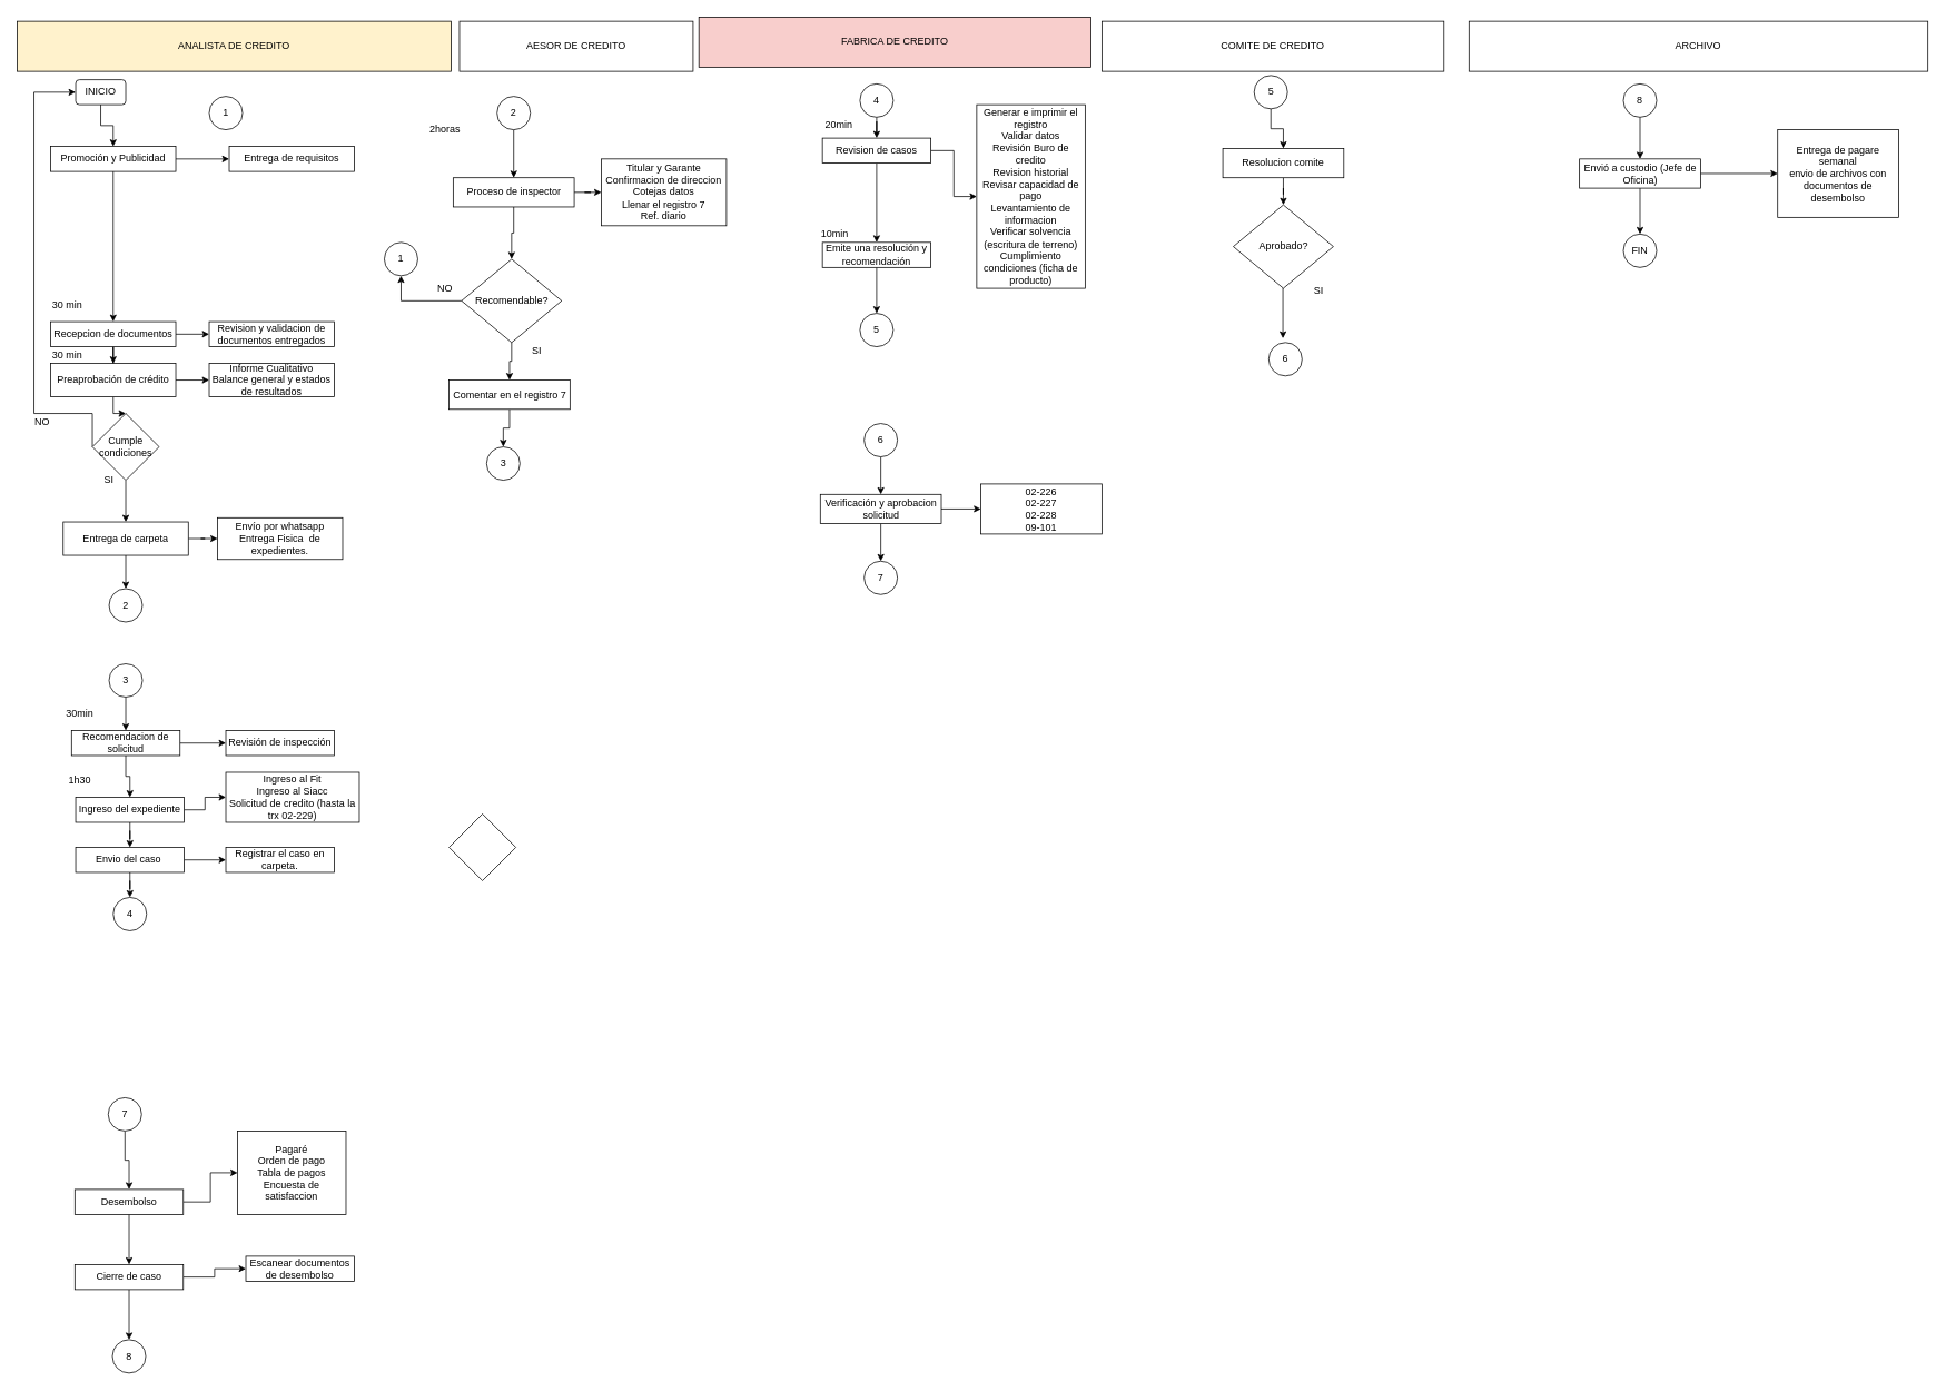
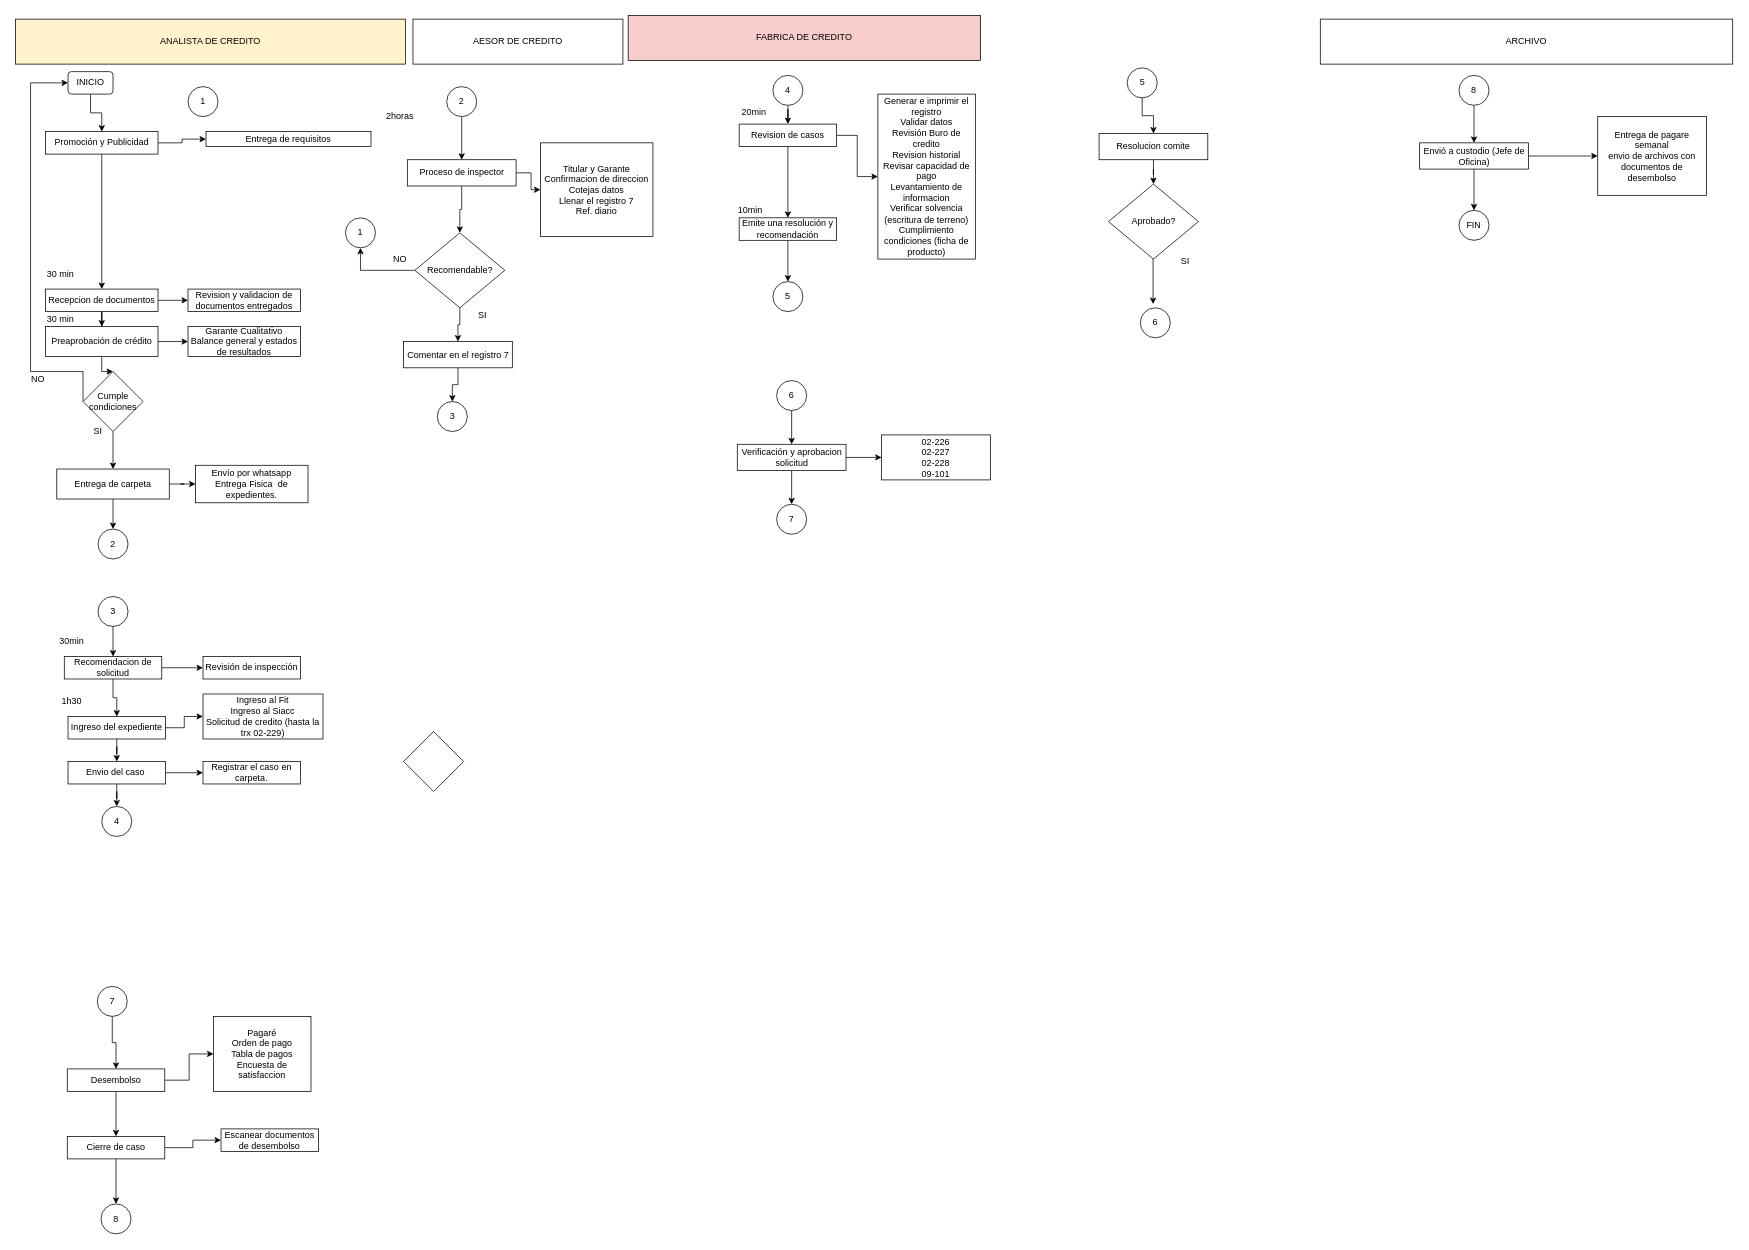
- <mxCell id="62" value="COMITE DE CREDITO" style="rounded=0;whiteSpace=wrap;html=1;" vertex="1" parent="1"><mxGeometry x="1320" width="410" height="60" as="geometry" y="25" /></mxCell>
- <mxCell id="8" value="Entrega de requisitos" style="rounded=0;whiteSpace=wrap;html=1;" vertex="1" parent="1"><mxGeometry x="274" y="175" width="150" height="30" as="geometry" /></mxCell>
+ <mxCell id="8" value="Entrega de requisitos" style="rounded=0;whiteSpace=wrap;html=1;" vertex="1" parent="1"><mxGeometry x="274" y="175" width="220" height="20" as="geometry" /></mxCell>
- <mxCell id="24" value="Titular y Garante&lt;br&gt;Confirmacion de direccion&lt;br&gt;Cotejas datos&lt;br&gt;Llenar el registro 7&lt;br&gt;Ref. diario" style="rounded=0;whiteSpace=wrap;html=1;" vertex="1" parent="1"><mxGeometry x="720" y="190" width="150" height="80" as="geometry" /></mxCell>
+ <mxCell id="24" value="Titular y Garante&lt;br&gt;Confirmacion de direccion&lt;br&gt;Cotejas datos&lt;br&gt;Llenar el registro 7&lt;br&gt;Ref. diario" style="rounded=0;whiteSpace=wrap;html=1;" vertex="1" parent="1"><mxGeometry x="720" y="190" width="150" height="125" as="geometry" /></mxCell>
- <mxCell id="25" value="Informe Cualitativo&lt;br&gt;Balance general y estados de resultados&lt;br&gt;" style="rounded=0;whiteSpace=wrap;html=1;" vertex="1" parent="1"><mxGeometry x="250" y="435" width="150" height="40" as="geometry" /></mxCell>
+ <mxCell id="25" value="Garante Cualitativo&lt;br&gt;Balance general y estados de resultados&lt;br&gt;" style="rounded=0;whiteSpace=wrap;html=1;" vertex="1" parent="1"><mxGeometry x="250" y="435" width="150" height="40" as="geometry" /></mxCell>
